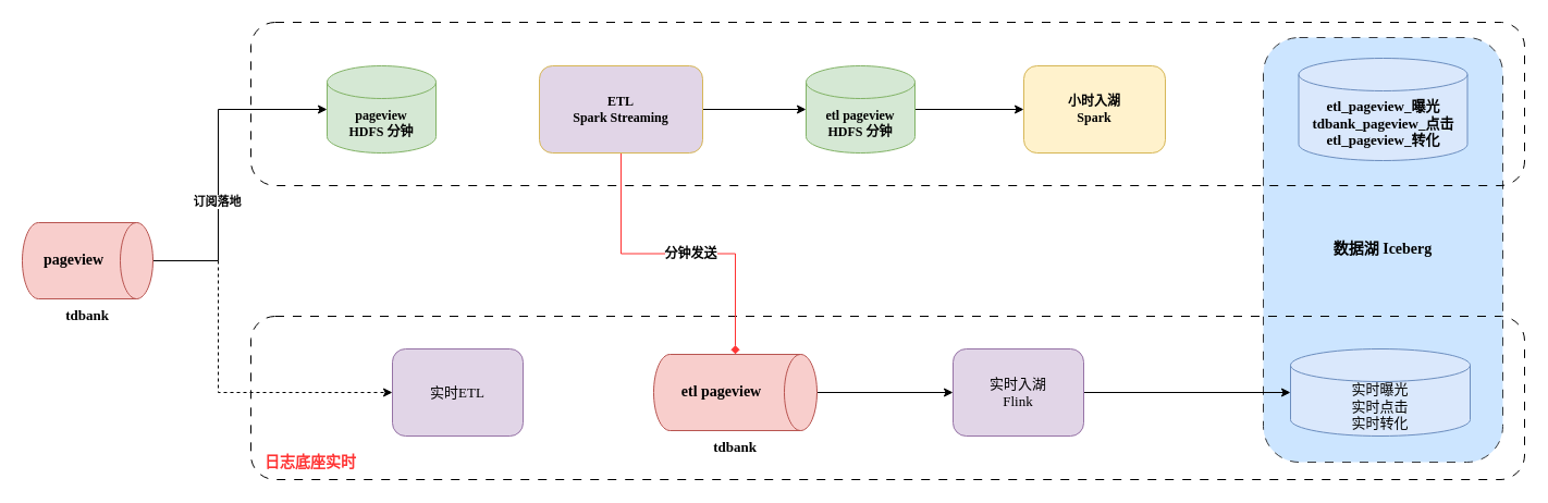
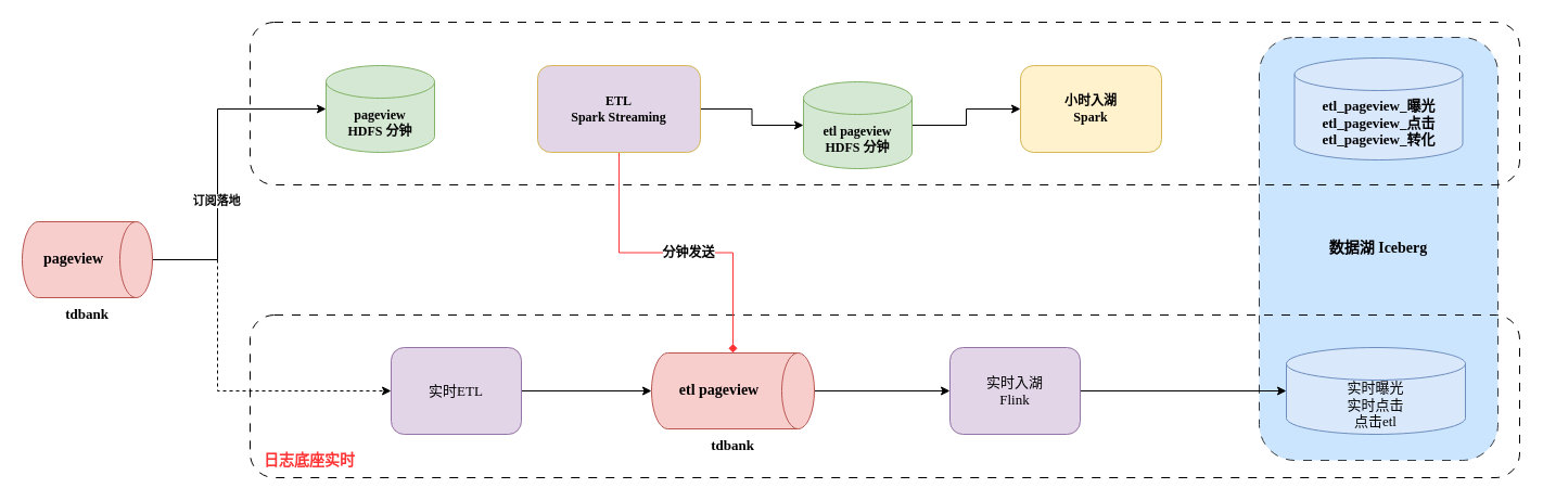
- <mxCell id="15" value="etl pageview&lt;br style=&quot;border-color: var(--border-color); font-size: 12px;&quot;&gt;&lt;span style=&quot;font-size: 12px;&quot;&gt;HDFS 分钟&lt;/span&gt;" style="shape=cylinder3;whiteSpace=wrap;html=1;boundedLbl=1;backgroundOutline=1;size=15;fontFamily=Lucida Console;fontSize=12;fillColor=#d5e8d4;strokeColor=#82b366;fontStyle=1" parent="1" vertex="1"><mxGeometry x="740" y="60" width="100" height="80" as="geometry" /></mxCell>
+ <mxCell id="15" value="etl pageview&lt;br style=&quot;border-color: var(--border-color); font-size: 12px;&quot;&gt;&lt;span style=&quot;font-size: 12px;&quot;&gt;HDFS 分钟&lt;/span&gt;" style="shape=cylinder3;whiteSpace=wrap;html=1;boundedLbl=1;backgroundOutline=1;size=15;fontFamily=Lucida Console;fontSize=12;fillColor=#d5e8d4;strokeColor=#82b366;fontStyle=1" parent="1" vertex="1"><mxGeometry x="740" y="75" width="100" height="80" as="geometry" /></mxCell>
- <mxCell id="16" value="etl_pageview_曝光&lt;br style=&quot;font-size: 13px;&quot;&gt;tdbank_pageview_点击&lt;br style=&quot;font-size: 13px;&quot;&gt;etl_pageview_转化" style="shape=cylinder3;whiteSpace=wrap;html=1;boundedLbl=1;backgroundOutline=1;size=15;fontFamily=Lucida Console;fontSize=13;fillColor=#dae8fc;strokeColor=#6c8ebf;fontStyle=1" parent="1" vertex="1"><mxGeometry x="1192.5" y="53" width="155" height="94" as="geometry" /></mxCell>
+ <mxCell id="16" value="etl_pageview_曝光&lt;br style=&quot;font-size: 13px;&quot;&gt;etl_pageview_点击&lt;br style=&quot;font-size: 13px;&quot;&gt;etl_pageview_转化" style="shape=cylinder3;whiteSpace=wrap;html=1;boundedLbl=1;backgroundOutline=1;size=15;fontFamily=Lucida Console;fontSize=13;fillColor=#dae8fc;strokeColor=#6c8ebf;fontStyle=1" parent="1" vertex="1"><mxGeometry x="1192.5" y="53" width="155" height="94" as="geometry" /></mxCell>
+ <mxCell id="18" style="edgeStyle=orthogonalEdgeStyle;rounded=0;orthogonalLoop=1;jettySize=auto;html=1;exitX=1;exitY=0.5;exitDx=0;exitDy=0;entryX=0.5;entryY=1;entryDx=0;entryDy=0;entryPerimeter=0;fontFamily=Lucida Console;fontSize=14;fontColor=#FF3333;" parent="1" source="19" target="21" edge="1"><mxGeometry relative="1" as="geometry" /></mxCell>
- <mxCell id="24" value="实时曝光&lt;br style=&quot;font-size: 13px;&quot;&gt;实时点击&lt;br style=&quot;font-size: 13px;&quot;&gt;实时转化" style="shape=cylinder3;whiteSpace=wrap;html=1;boundedLbl=1;backgroundOutline=1;size=15;fontFamily=Lucida Console;fontSize=13;fillColor=#dae8fc;strokeColor=#6c8ebf;" parent="1" vertex="1"><mxGeometry x="1185" y="320" width="165" height="80" as="geometry" /></mxCell>
+ <mxCell id="24" value="实时曝光&lt;br style=&quot;font-size: 13px;&quot;&gt;实时点击&lt;br style=&quot;font-size: 13px;&quot;&gt;点击etl" style="shape=cylinder3;whiteSpace=wrap;html=1;boundedLbl=1;backgroundOutline=1;size=15;fontFamily=Lucida Console;fontSize=13;fillColor=#dae8fc;strokeColor=#6c8ebf;" parent="1" vertex="1"><mxGeometry x="1185" y="320" width="165" height="80" as="geometry" /></mxCell>
